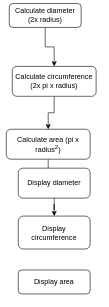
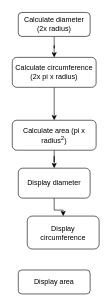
- <mxCell id="3" value="Calculate diameter (2x radius)" style="rounded=1;whiteSpace=wrap;html=1;fontSize=12;glass=0;strokeWidth=1;shadow=0;" parent="1" vertex="1"><mxGeometry x="15" y="5" width="120" height="40" as="geometry" /></mxCell>
+ <mxCell id="3" value="Calculate diameter (2x radius)" style="rounded=1;whiteSpace=wrap;html=1;fontSize=12;glass=0;strokeWidth=1;shadow=0;" parent="1" vertex="1"><mxGeometry x="30" y="20" width="120" height="40" as="geometry" /></mxCell>
- <mxCell id="6" value="Calculate circumference (2x pi x radius)" style="rounded=1;whiteSpace=wrap;html=1;fontSize=12;glass=0;strokeWidth=1;shadow=0;" parent="1" vertex="1"><mxGeometry x="20" y="110" width="140" height="50" as="geometry" /></mxCell>
+ <mxCell id="6" value="Calculate circumference (2x pi x radius)" style="rounded=1;whiteSpace=wrap;html=1;fontSize=12;glass=0;strokeWidth=1;shadow=0;" parent="1" vertex="1"><mxGeometry x="20" y="95" width="140" height="50" as="geometry" /></mxCell>
- <mxCell id="8" value="Calculate area (pi x radius&lt;sup&gt;2&lt;/sup&gt;)" style="rounded=1;whiteSpace=wrap;html=1;" parent="1" vertex="1"><mxGeometry x="10" y="215" width="140" height="50" as="geometry" /></mxCell>
+ <mxCell id="8" value="Calculate area (pi x radius&lt;sup&gt;2&lt;/sup&gt;)" style="rounded=1;whiteSpace=wrap;html=1;" parent="1" vertex="1"><mxGeometry x="20" y="200" width="140" height="50" as="geometry" /></mxCell>
- <mxCell id="11" value="Display circumference" style="rounded=1;whiteSpace=wrap;html=1;" parent="1" vertex="1"><mxGeometry x="30" y="360" width="120" height="55" as="geometry" /></mxCell>
+ <mxCell id="11" value="Display circumference" style="rounded=1;whiteSpace=wrap;html=1;" parent="1" vertex="1"><mxGeometry x="45" y="360" width="120" height="55" as="geometry" /></mxCell>
